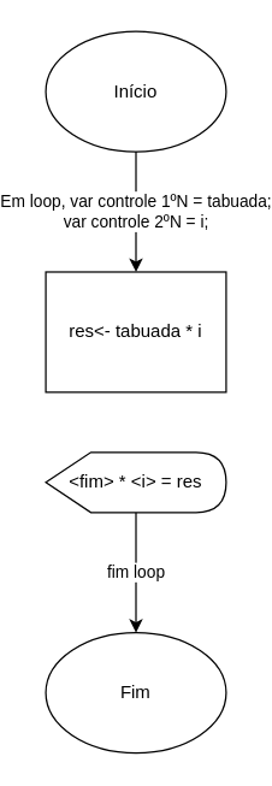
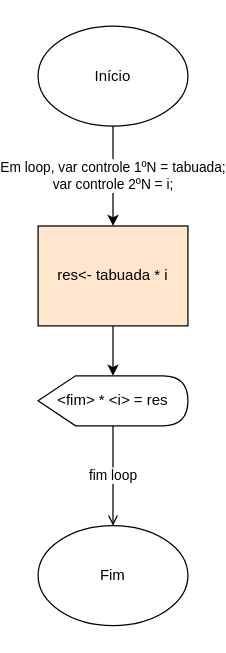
- <mxCell id="6" value="res&amp;lt;- tabuada * i" style="whiteSpace=wrap;html=1;" vertex="1" parent="1"><mxGeometry x="20" y="180" width="120" height="80" as="geometry" /></mxCell>
+ <mxCell id="6" value="res&amp;lt;- tabuada * i" style="whiteSpace=wrap;html=1;fillColor=#ffe6cc;" vertex="1" parent="1"><mxGeometry x="20" y="180" width="120" height="80" as="geometry" /></mxCell>
+ <mxCell id="5" value="" style="edgeStyle=orthogonalEdgeStyle;rounded=0;orthogonalLoop=1;jettySize=auto;html=1;" edge="1" parent="1" source="6" target="8"><mxGeometry relative="1" as="geometry" /></mxCell>
- <mxCell id="7" value="fim loop" style="edgeStyle=orthogonalEdgeStyle;rounded=0;orthogonalLoop=1;jettySize=auto;html=1;" edge="1" parent="1" source="8" target="2"><mxGeometry relative="1" as="geometry" /></mxCell>
+ <mxCell id="7" value="fim loop" style="edgeStyle=orthogonalEdgeStyle;rounded=0;orthogonalLoop=1;jettySize=auto;html=1;endArrow=open;" edge="1" parent="1" source="8" target="2"><mxGeometry relative="1" as="geometry" /></mxCell>
